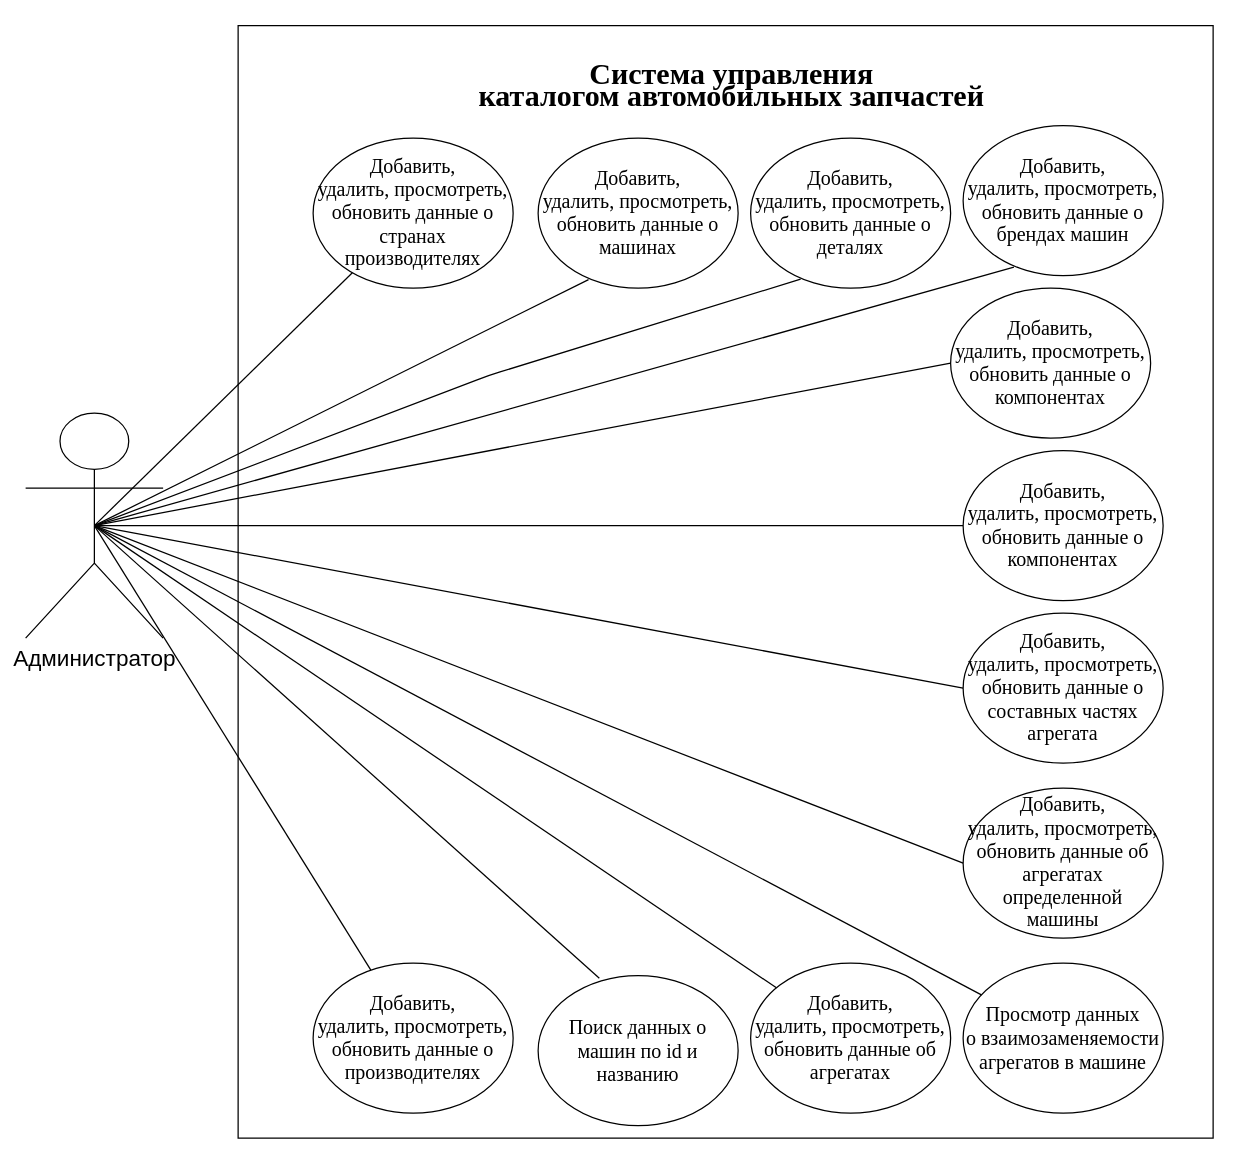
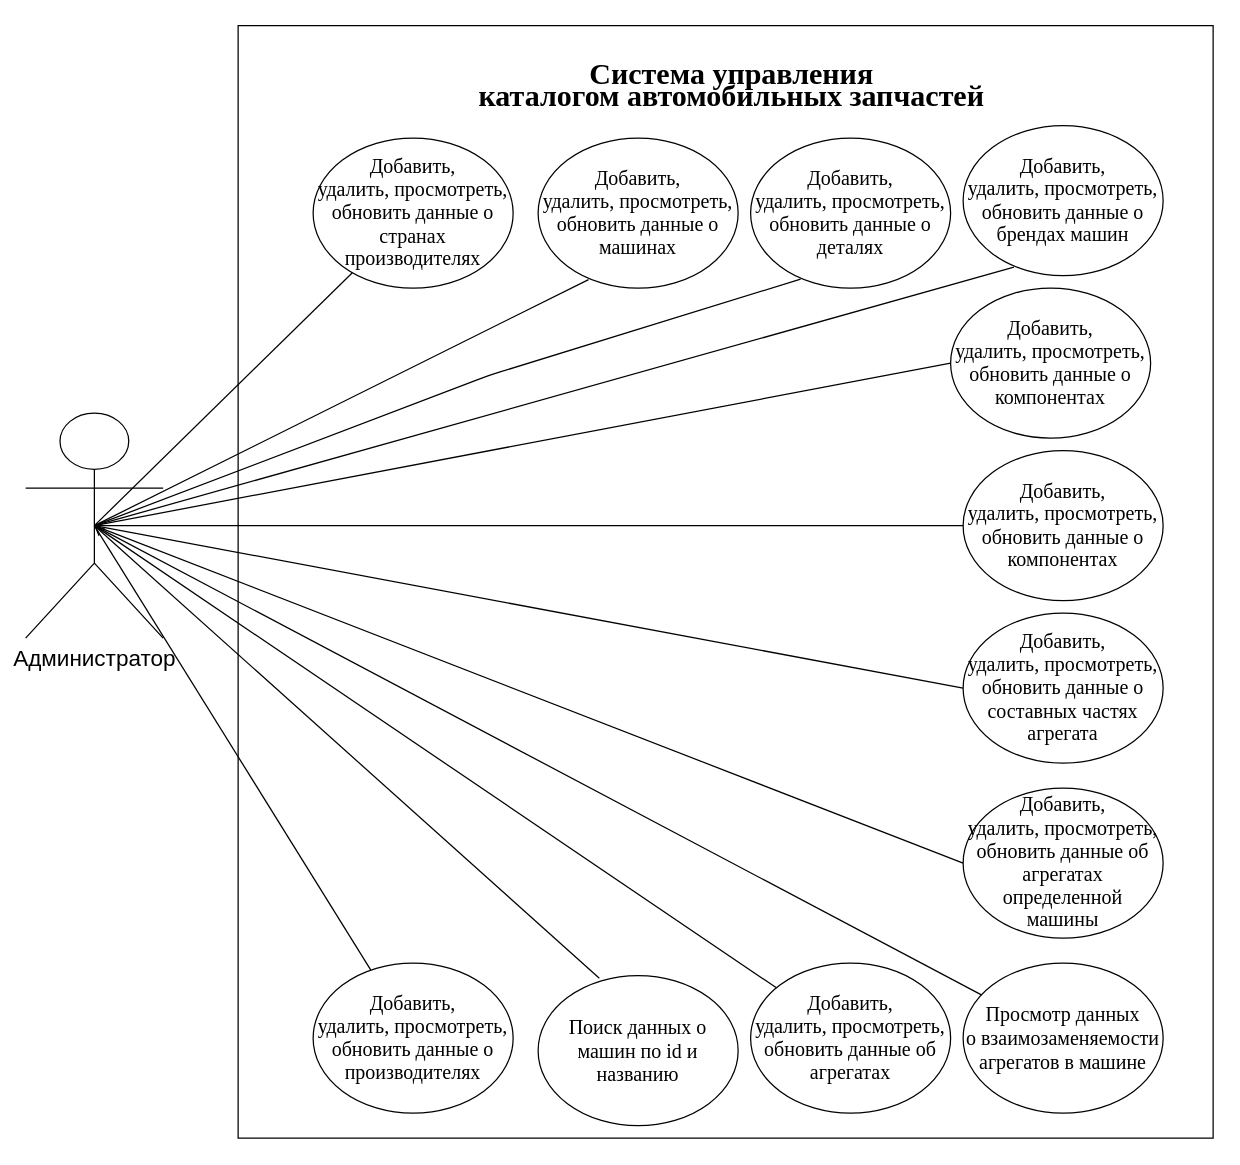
- <mxCell id="26" value="" style="endArrow=none;html=1;entryX=0.5;entryY=0.5;entryDx=0;entryDy=0;entryPerimeter=0;fontStyle=1;exitX=0.306;exitY=0.017;exitDx=0;exitDy=0;exitPerimeter=0;" edge="1" parent="1" source="8" target="3"><mxGeometry width="50" height="50" relative="1" as="geometry"><mxPoint x="804.571" y="815.475" as="sourcePoint" /><mxPoint x="95" y="440" as="targetPoint" /><Array as="points" /></mxGeometry></mxCell>
+ <mxCell id="26" value="" style="endArrow=open;html=1;entryX=0.5;entryY=0.5;entryDx=0;entryDy=0;entryPerimeter=0;fontStyle=1;exitX=0.306;exitY=0.017;exitDx=0;exitDy=0;exitPerimeter=0;" edge="1" parent="1" source="8" target="3"><mxGeometry width="50" height="50" relative="1" as="geometry"><mxPoint x="804.571" y="815.475" as="sourcePoint" /><mxPoint x="95" y="440" as="targetPoint" /><Array as="points" /></mxGeometry></mxCell>
